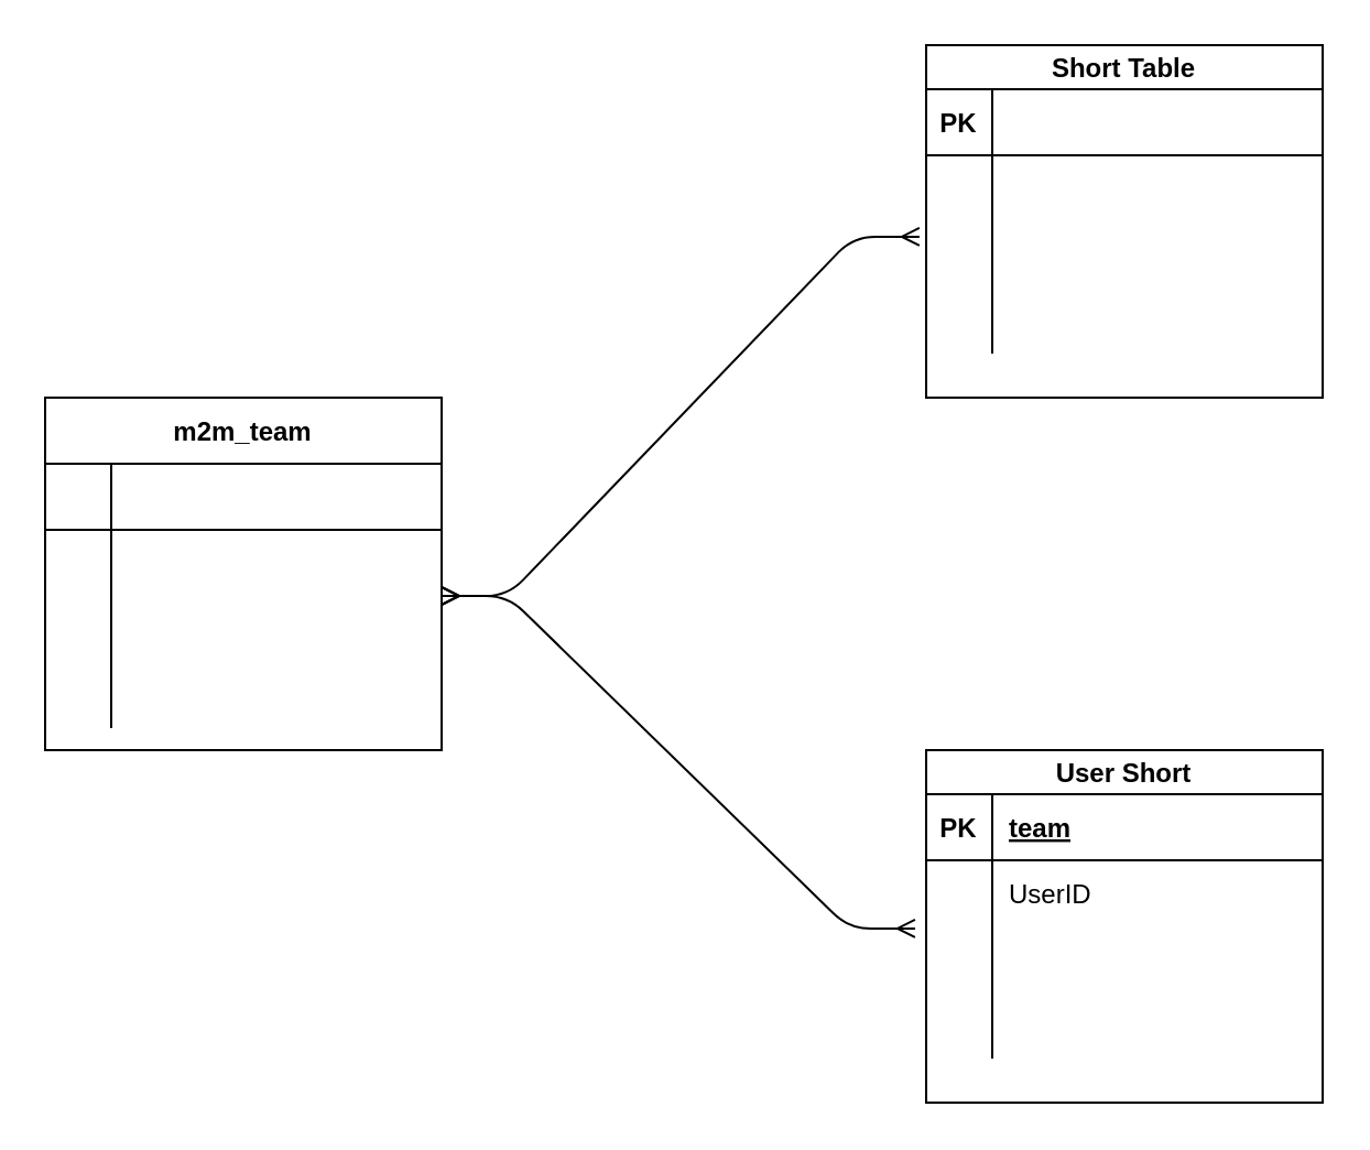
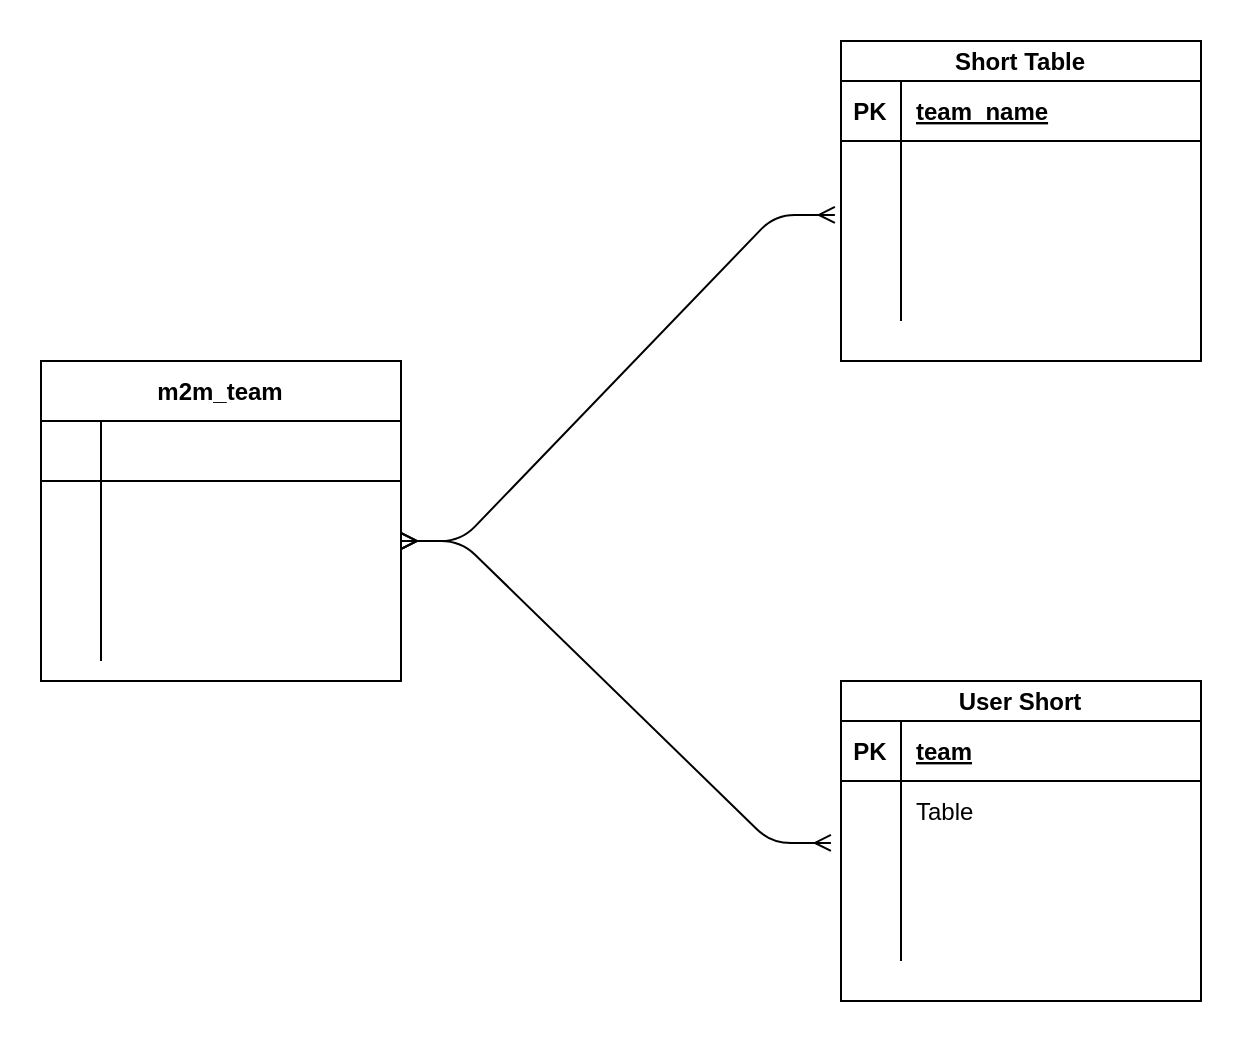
+ <mxCell id="18" value="team_name" style="shape=partialRectangle;connectable=0;fillColor=none;top=0;left=0;bottom=0;right=0;align=left;spacingLeft=6;fontStyle=5;overflow=hidden;" parent="16" vertex="1"><mxGeometry x="30" width="150" height="30" as="geometry" /></mxCell>
- <mxCell id="33" value="UserID" style="shape=partialRectangle;connectable=0;fillColor=none;top=0;left=0;bottom=0;right=0;align=left;spacingLeft=6;overflow=hidden;" parent="31" vertex="1"><mxGeometry x="30" width="150" height="30" as="geometry" /></mxCell>
+ <mxCell id="33" value="Table" style="shape=partialRectangle;connectable=0;fillColor=none;top=0;left=0;bottom=0;right=0;align=left;spacingLeft=6;overflow=hidden;" parent="31" vertex="1"><mxGeometry x="30" width="150" height="30" as="geometry" /></mxCell>
